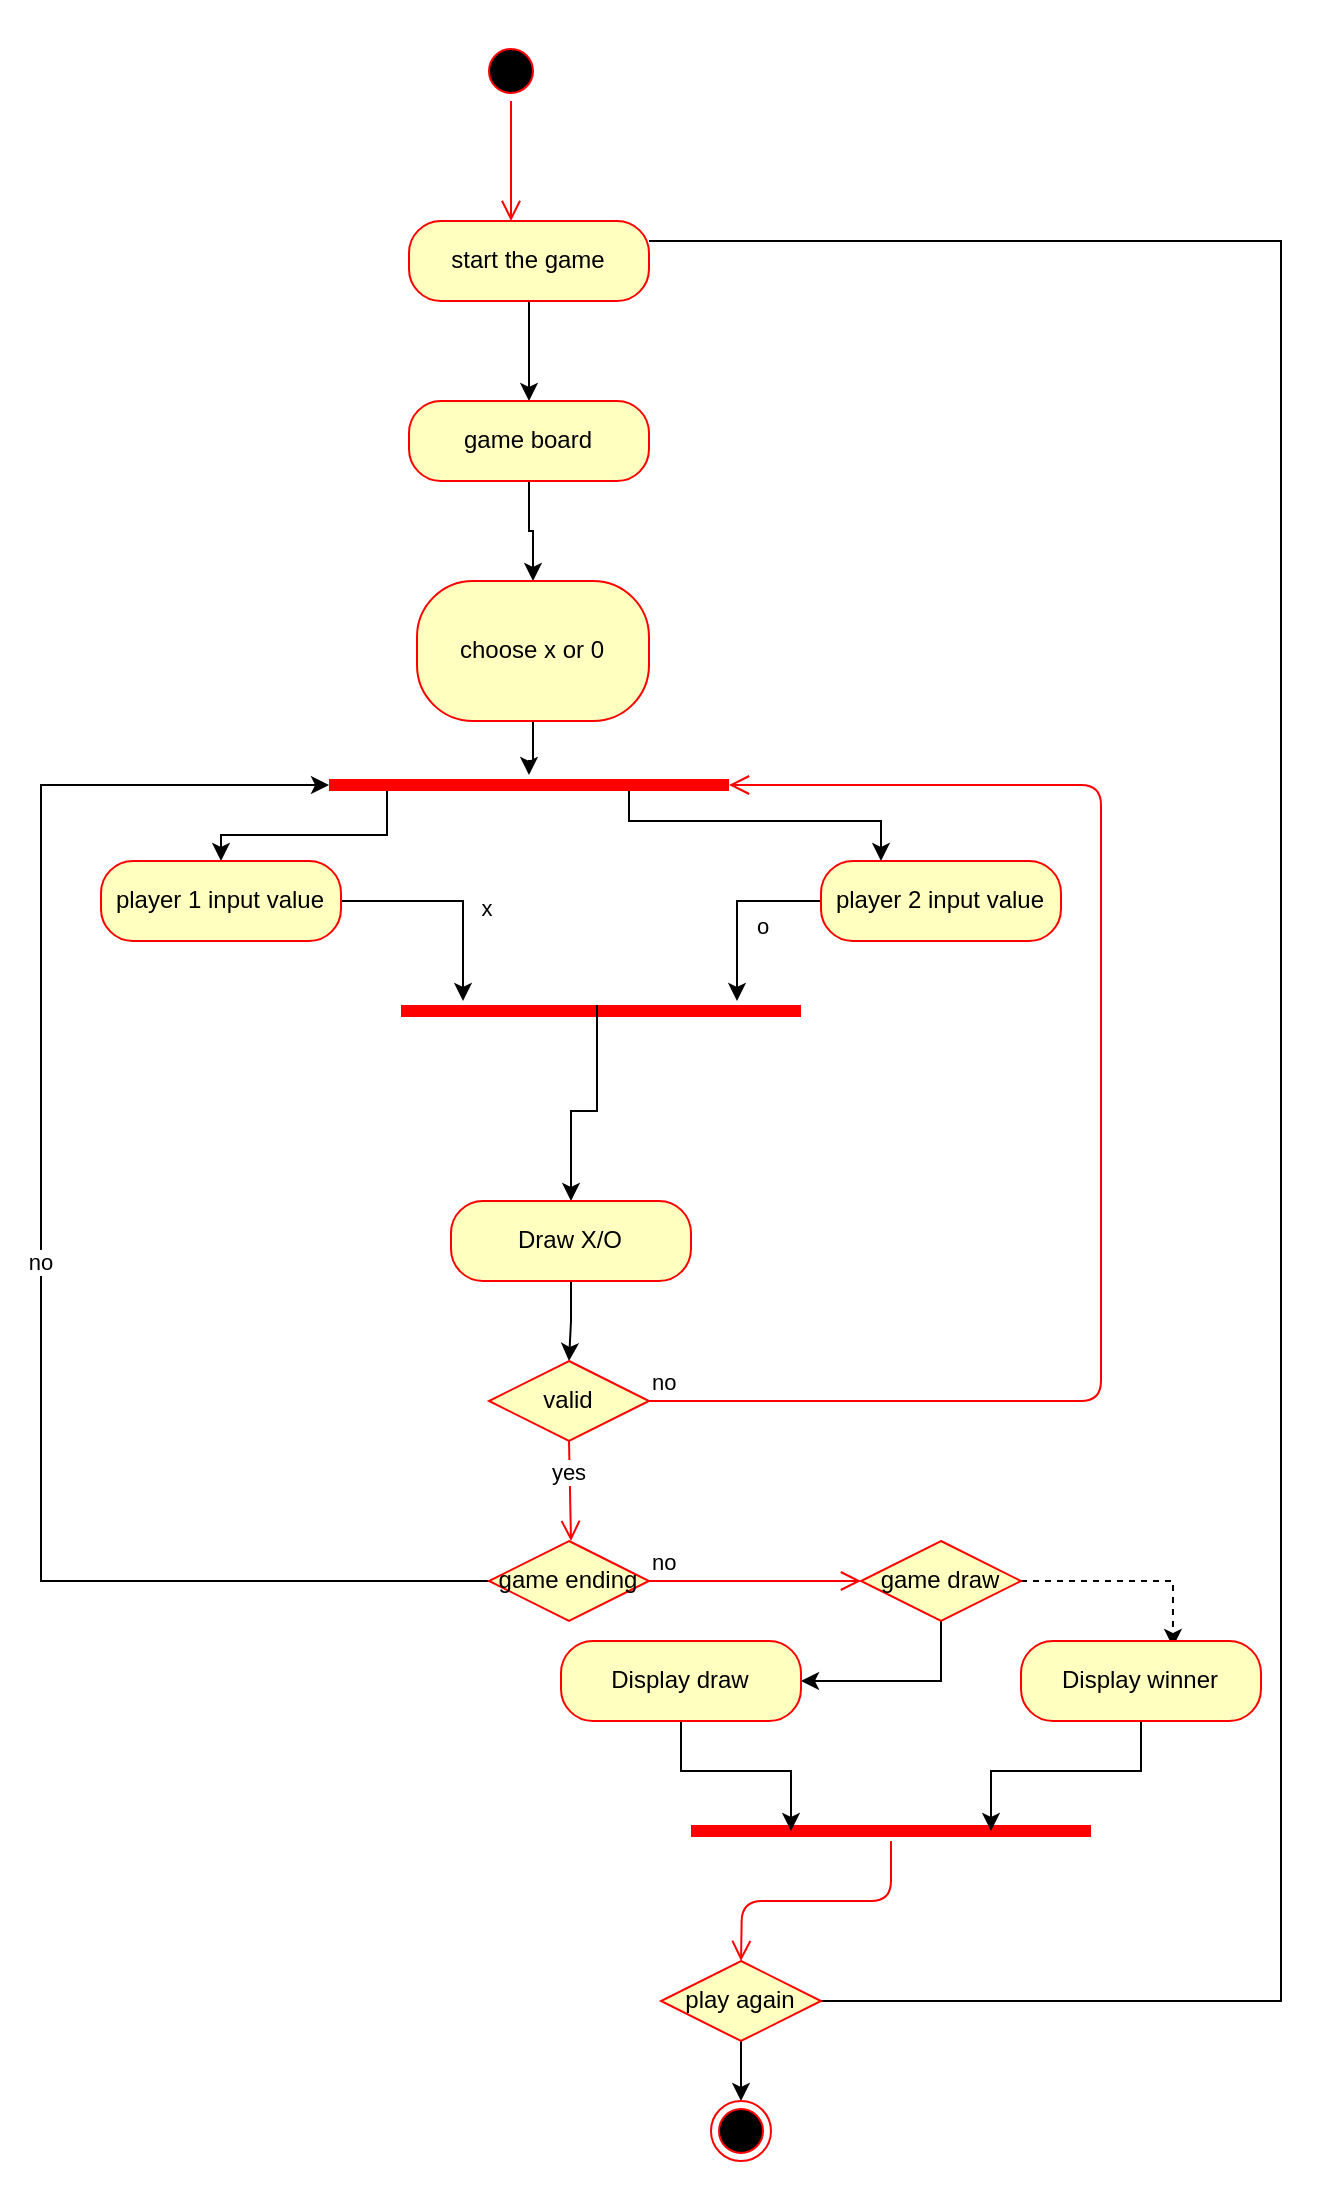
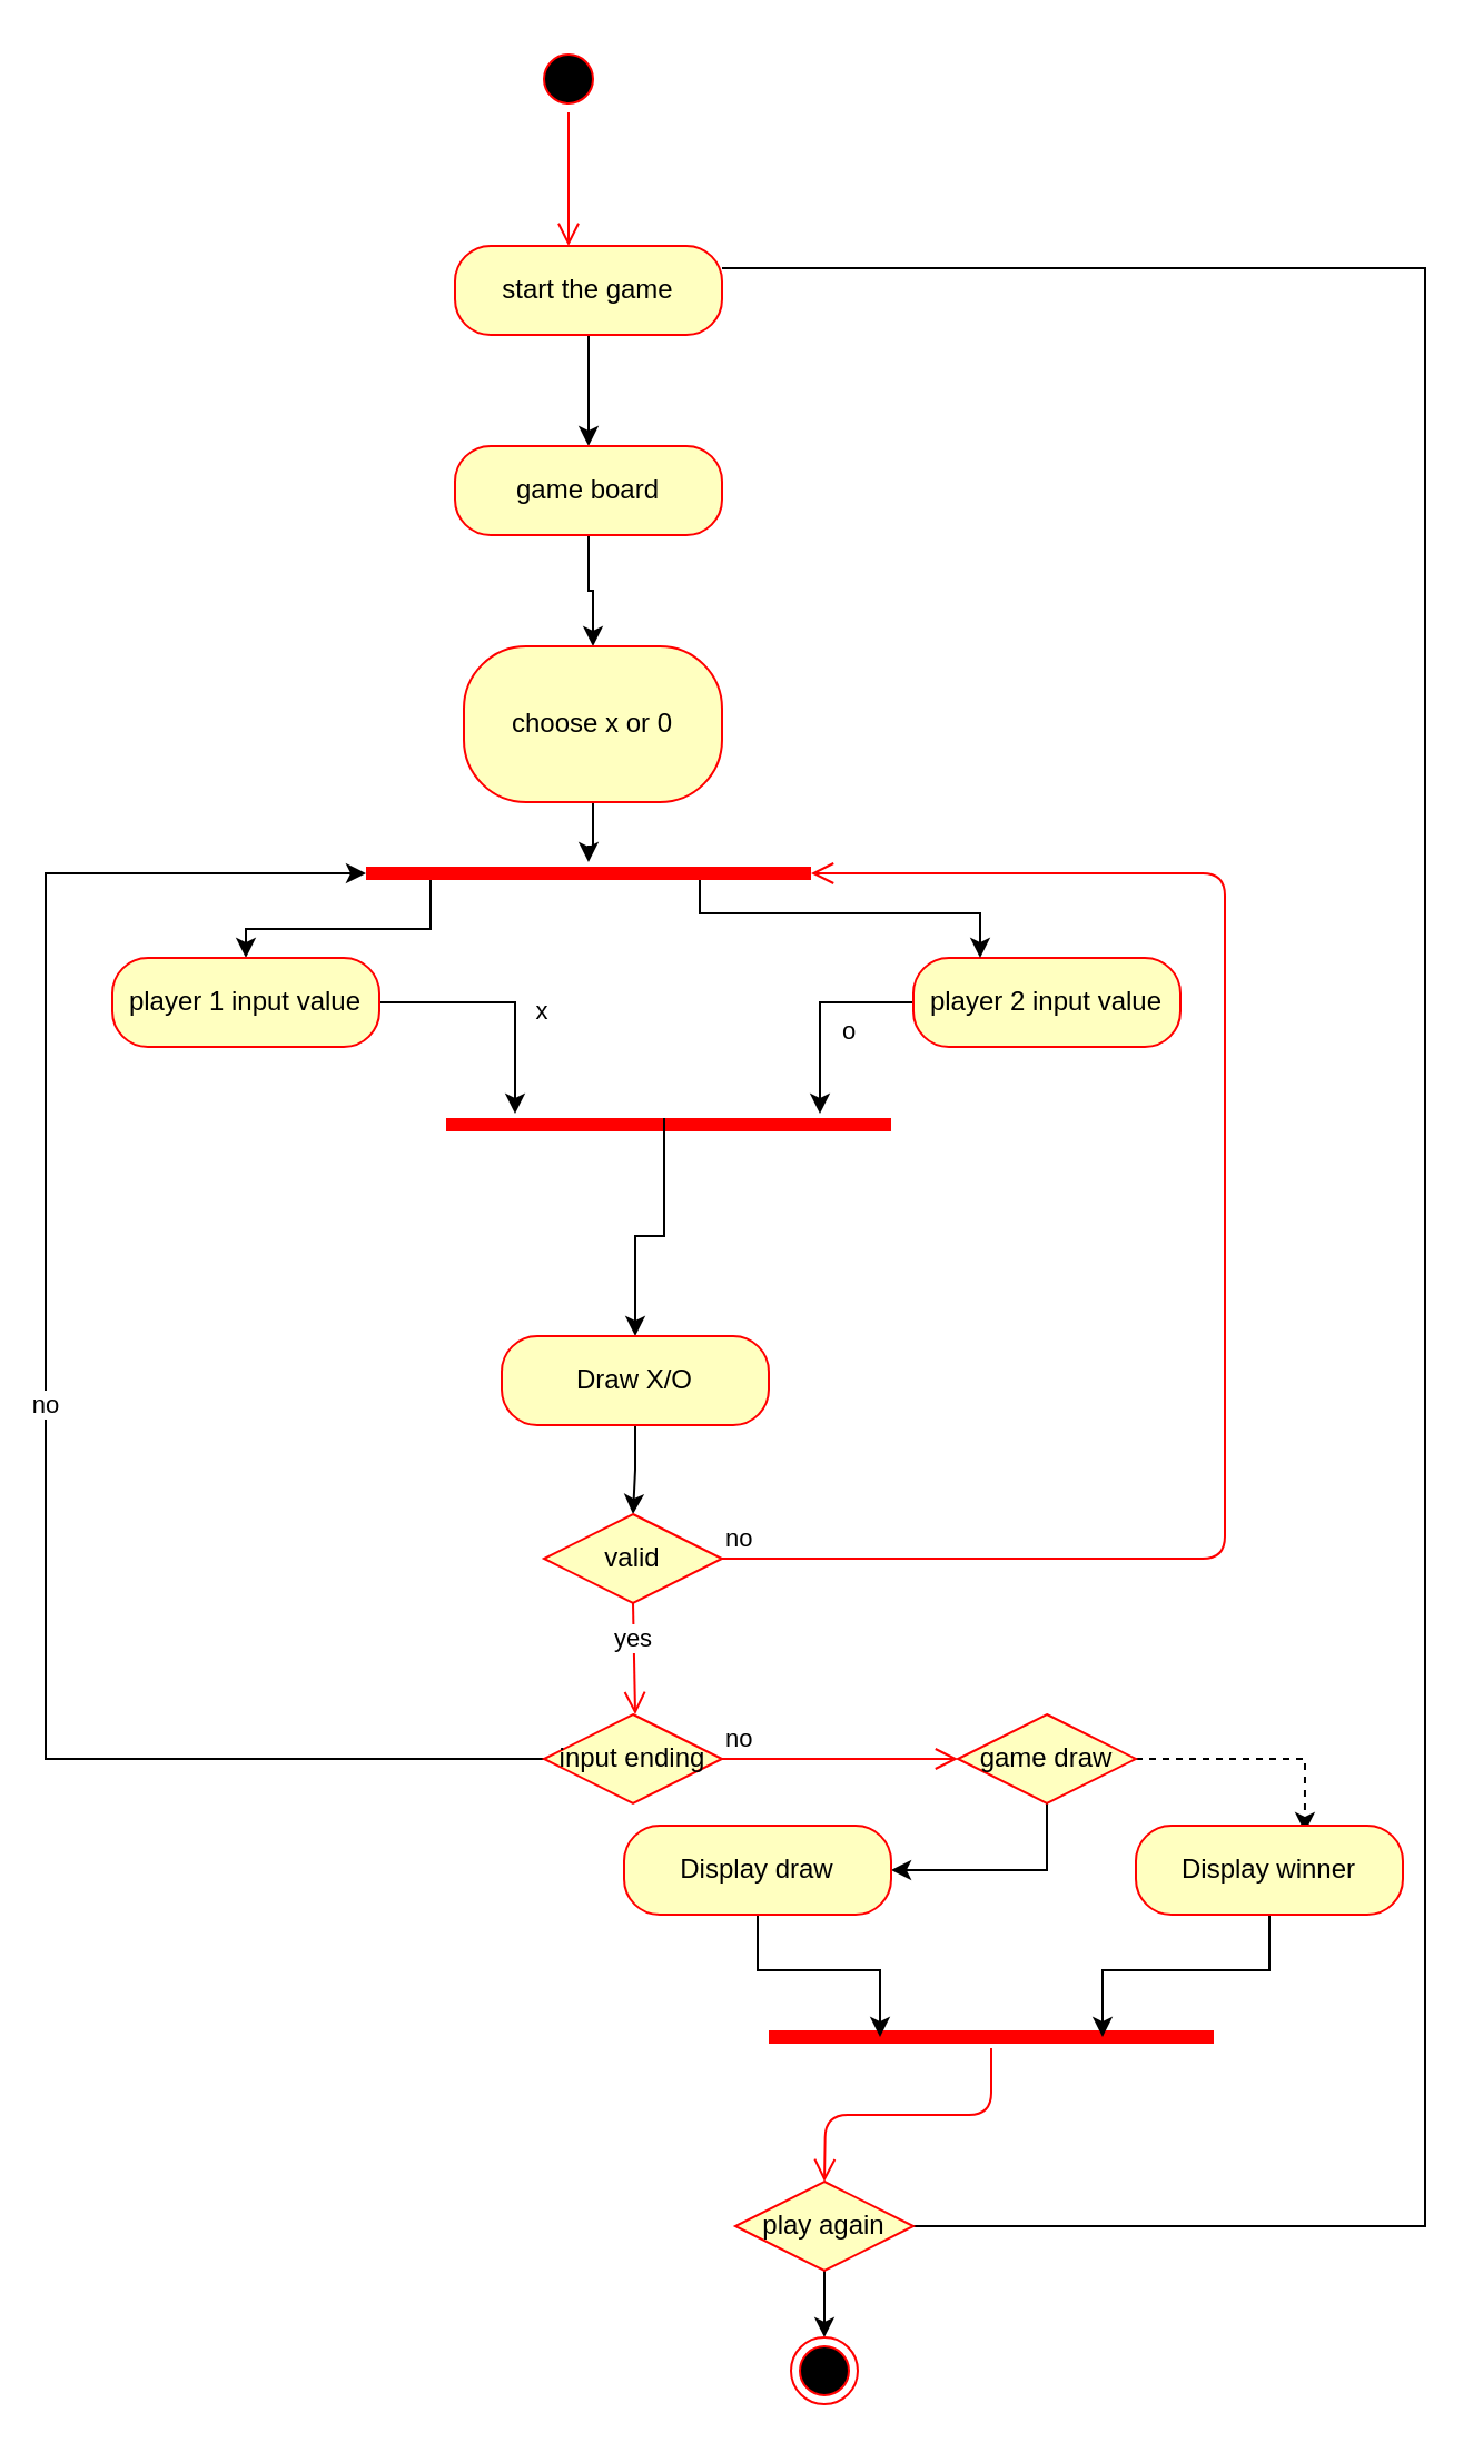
- <mxCell id="25" value="game ending" style="rhombus;whiteSpace=wrap;html=1;fillColor=#ffffc0;strokeColor=#ff0000;" parent="1" vertex="1"><mxGeometry x="244" y="770" width="80" height="40" as="geometry" /></mxCell>
+ <mxCell id="25" value="input ending" style="rhombus;whiteSpace=wrap;html=1;fillColor=#ffffc0;strokeColor=#ff0000;" parent="1" vertex="1"><mxGeometry x="244" y="770" width="80" height="40" as="geometry" /></mxCell>
